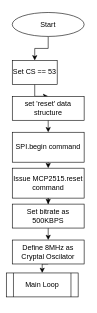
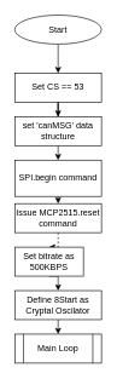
- <mxCell id="5" value="Set CS == 53" style="rounded=0;whiteSpace=wrap;html=1;" vertex="1" parent="1"><mxGeometry x="20" y="100" width="75" height="40" as="geometry" /></mxCell>
+ <mxCell id="5" value="Set CS == 53" style="rounded=0;whiteSpace=wrap;html=1;" vertex="1" parent="1"><mxGeometry x="20" y="100" width="120" height="40" as="geometry" /></mxCell>
- <mxCell id="7" value="set 'reset' data structure" style="rounded=0;whiteSpace=wrap;html=1;" vertex="1" parent="1"><mxGeometry x="20" y="160" width="120" height="40" as="geometry" /></mxCell>
+ <mxCell id="7" value="set 'canMSG' data structure" style="rounded=0;whiteSpace=wrap;html=1;" vertex="1" parent="1"><mxGeometry x="20" y="160" width="120" height="40" as="geometry" /></mxCell>
- <mxCell id="9" value="Issue MCP2515.reset command" style="rounded=0;whiteSpace=wrap;html=1;" vertex="1" parent="1"><mxGeometry x="20" y="280" width="120" height="50" as="geometry" /></mxCell>
+ <mxCell id="9" value="Issue MCP2515.reset command" style="rounded=0;whiteSpace=wrap;html=1;" vertex="1" parent="1"><mxGeometry x="20" y="280" width="120" height="40" as="geometry" /></mxCell>
- <mxCell id="11" value="Set bitrate as 500KBPS" style="rounded=0;whiteSpace=wrap;html=1;" vertex="1" parent="1"><mxGeometry x="20" y="340" width="120" height="40" as="geometry" /></mxCell>
+ <mxCell id="11" value="Set bitrate as 500KBPS" style="rounded=0;whiteSpace=wrap;html=1;" vertex="1" parent="1"><mxGeometry x="20" y="340" width="95" height="40" as="geometry" /></mxCell>
- <mxCell id="13" value="Define 8MHz as Cryptal Oscilator" style="rounded=0;whiteSpace=wrap;html=1;" vertex="1" parent="1"><mxGeometry x="20" y="400" width="120" height="40" as="geometry" /></mxCell>
+ <mxCell id="13" value="Define 8Start as Cryptal Oscilator" style="rounded=0;whiteSpace=wrap;html=1;" vertex="1" parent="1"><mxGeometry x="20" y="400" width="120" height="40" as="geometry" /></mxCell>
- <mxCell id="14" value="Main Loop" style="shape=process;whiteSpace=wrap;html=1;backgroundOutline=1;" vertex="1" parent="1"><mxGeometry x="10" y="455" width="120" height="40" as="geometry" /></mxCell>
+ <mxCell id="14" value="Main Loop" style="shape=process;whiteSpace=wrap;html=1;backgroundOutline=1;" vertex="1" parent="1"><mxGeometry x="20" y="460" width="120" height="40" as="geometry" /></mxCell>
